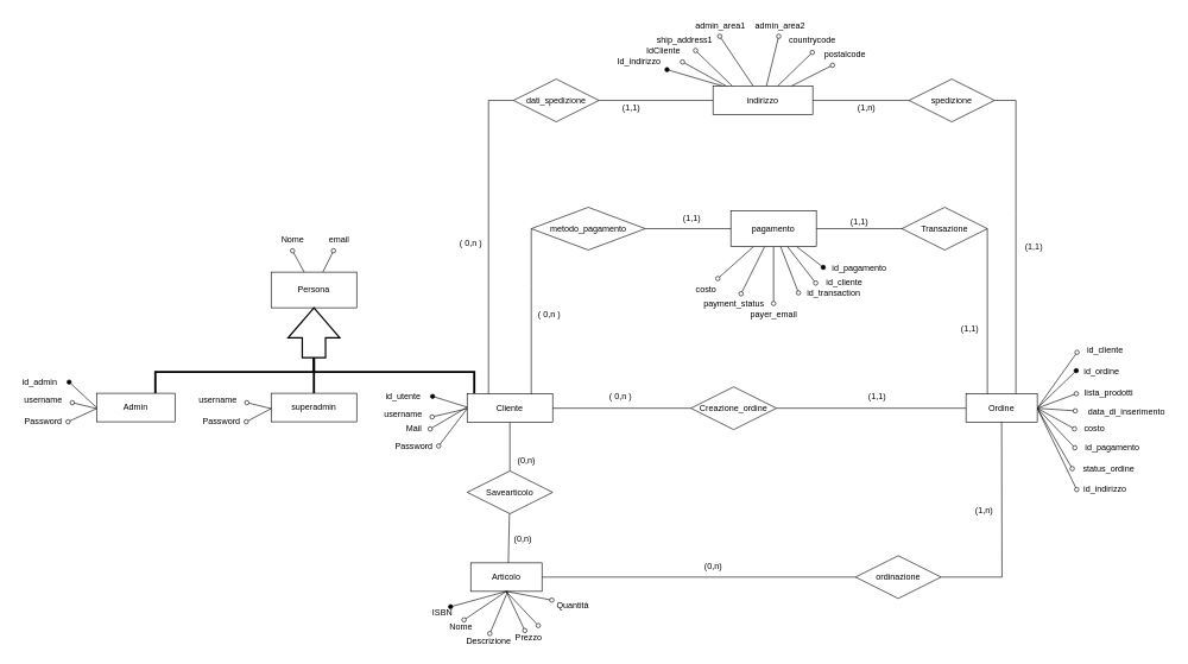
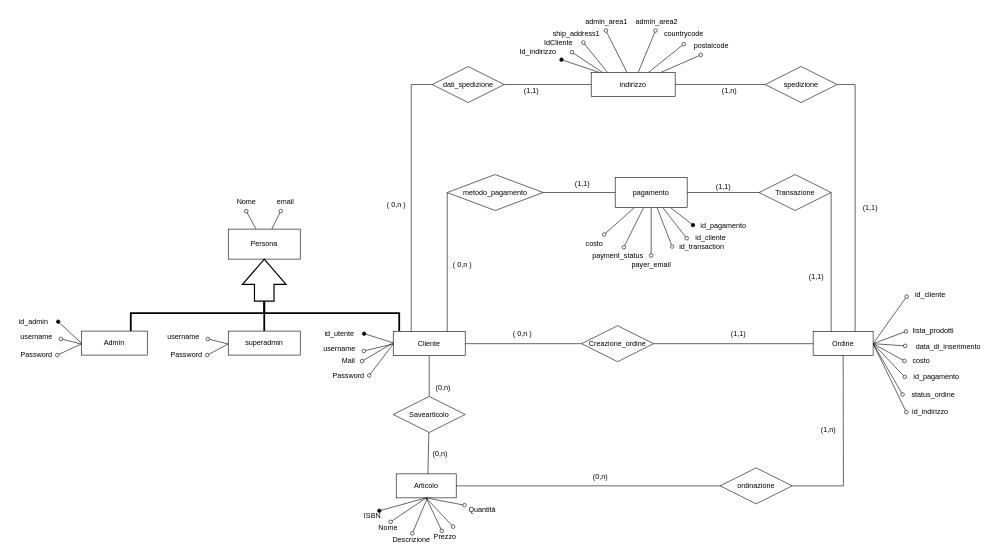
- <mxCell id="26" value="indirizzo" style="rounded=0;whiteSpace=wrap;html=1;strokeColor=#000000;fillColor=#FFFFFF;" parent="1" vertex="1"><mxGeometry x="1000" y="120" width="140" height="40" as="geometry" /></mxCell>
+ <mxCell id="26" value="indirizzo" style="rounded=0;whiteSpace=wrap;html=1;strokeColor=#000000;fillColor=#FFFFFF;" parent="1" vertex="1"><mxGeometry x="985" y="120" width="140" height="40" as="geometry" /></mxCell>
- <mxCell id="46" value="id_ordine" style="text;html=1;align=center;verticalAlign=middle;resizable=0;points=[];autosize=1;strokeColor=none;fillColor=none;" parent="1" vertex="1"><mxGeometry x="1510" y="505" width="70" height="30" as="geometry" /></mxCell>
- <mxCell id="5" style="rounded=0;orthogonalLoop=1;jettySize=auto;html=1;endArrow=none;endFill=0;startArrow=oval;startFill=1;exitX=-0.005;exitY=0.478;exitDx=0;exitDy=0;exitPerimeter=0;entryX=1;entryY=0.5;entryDx=0;entryDy=0;" parent="1" source="46" target="14" edge="1"><mxGeometry relative="1" as="geometry"><mxPoint x="1515" y="720" as="targetPoint" /></mxGeometry></mxCell>
